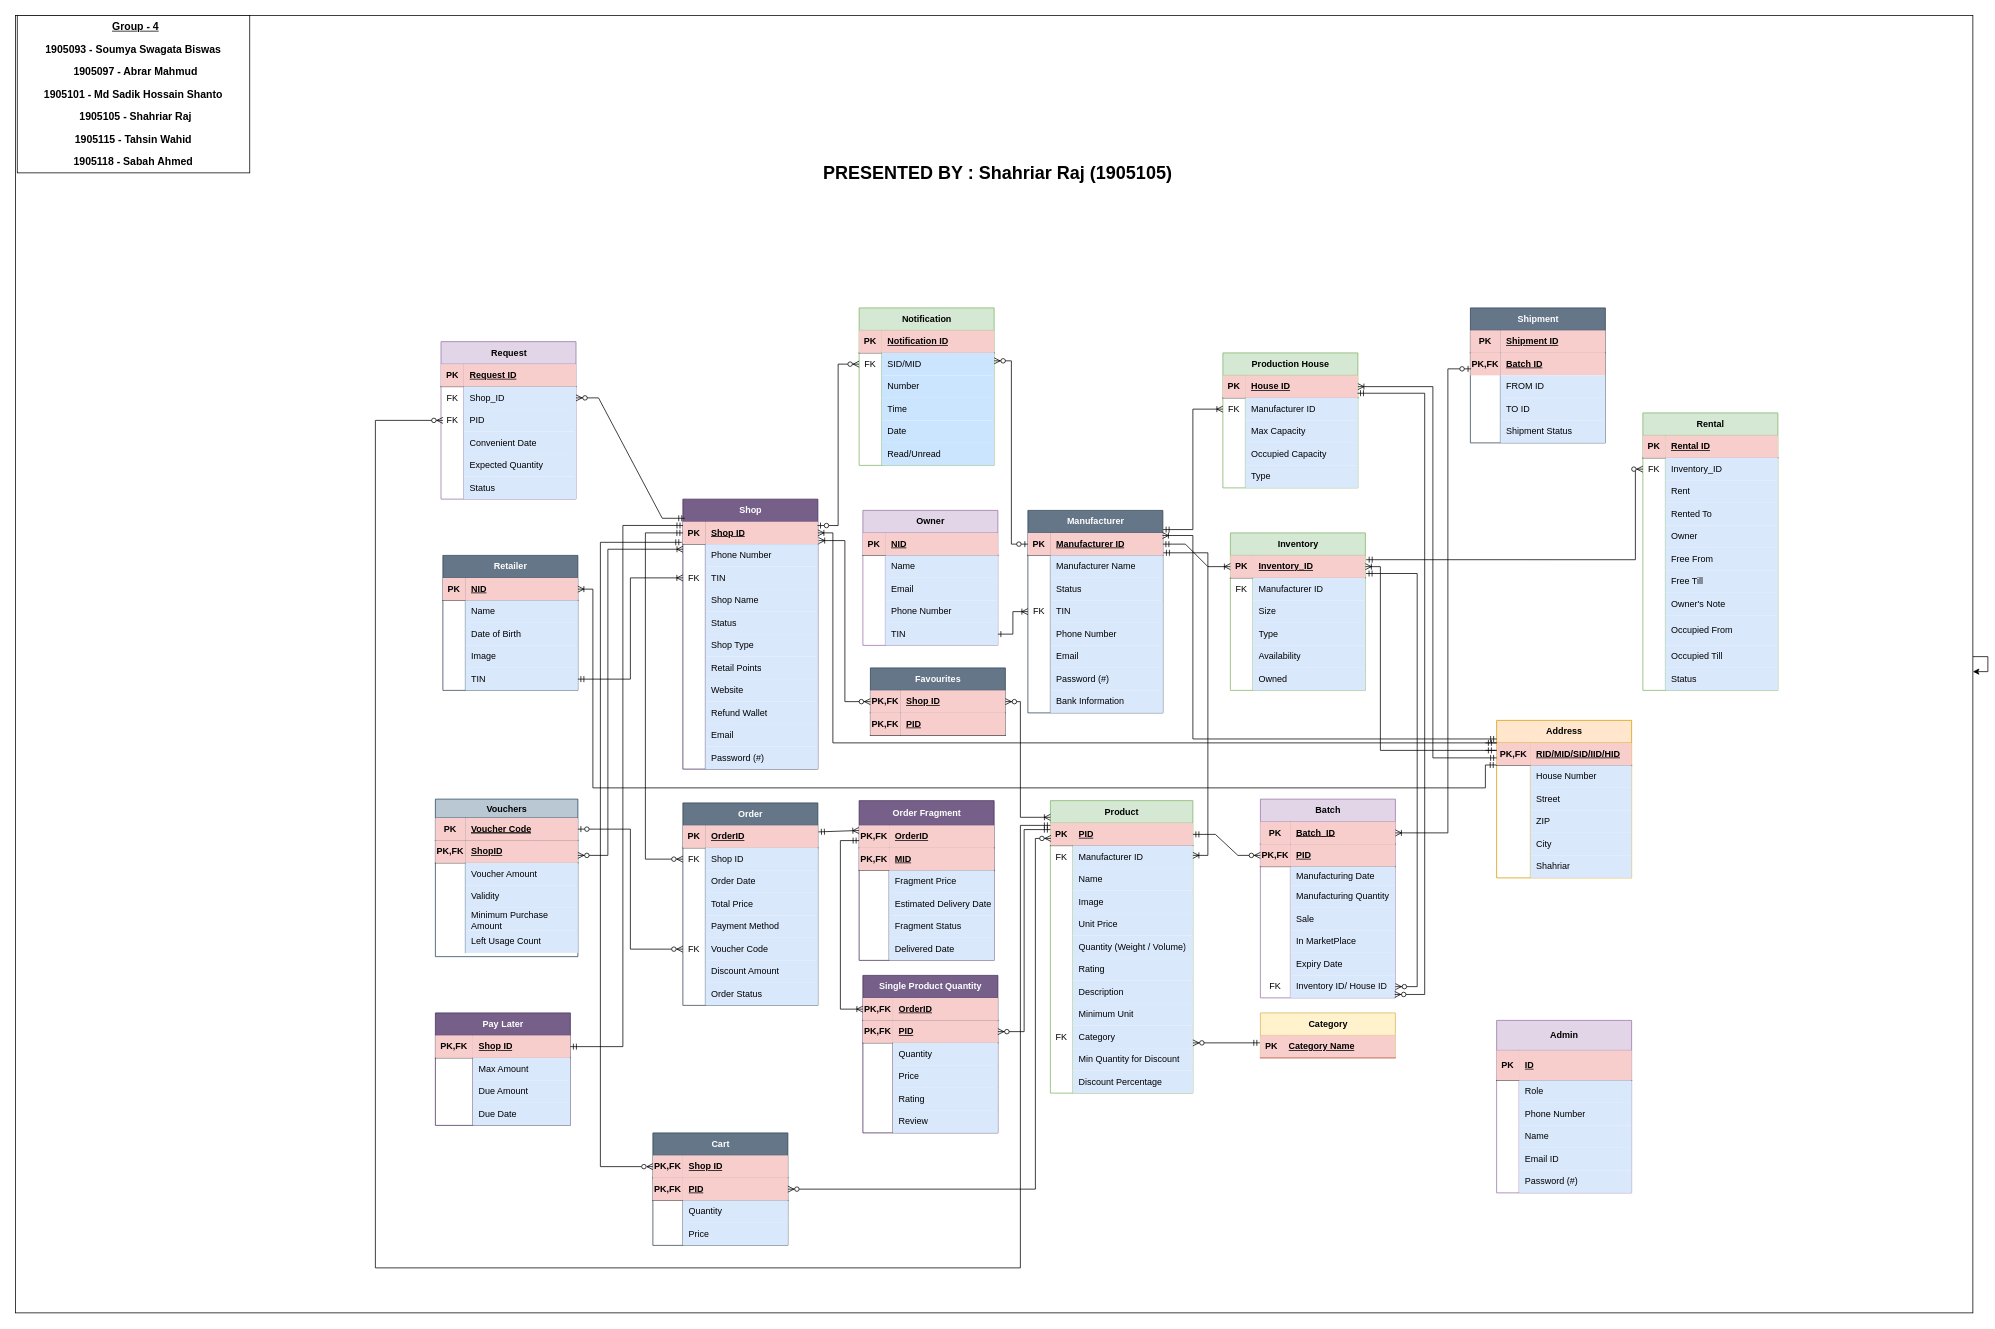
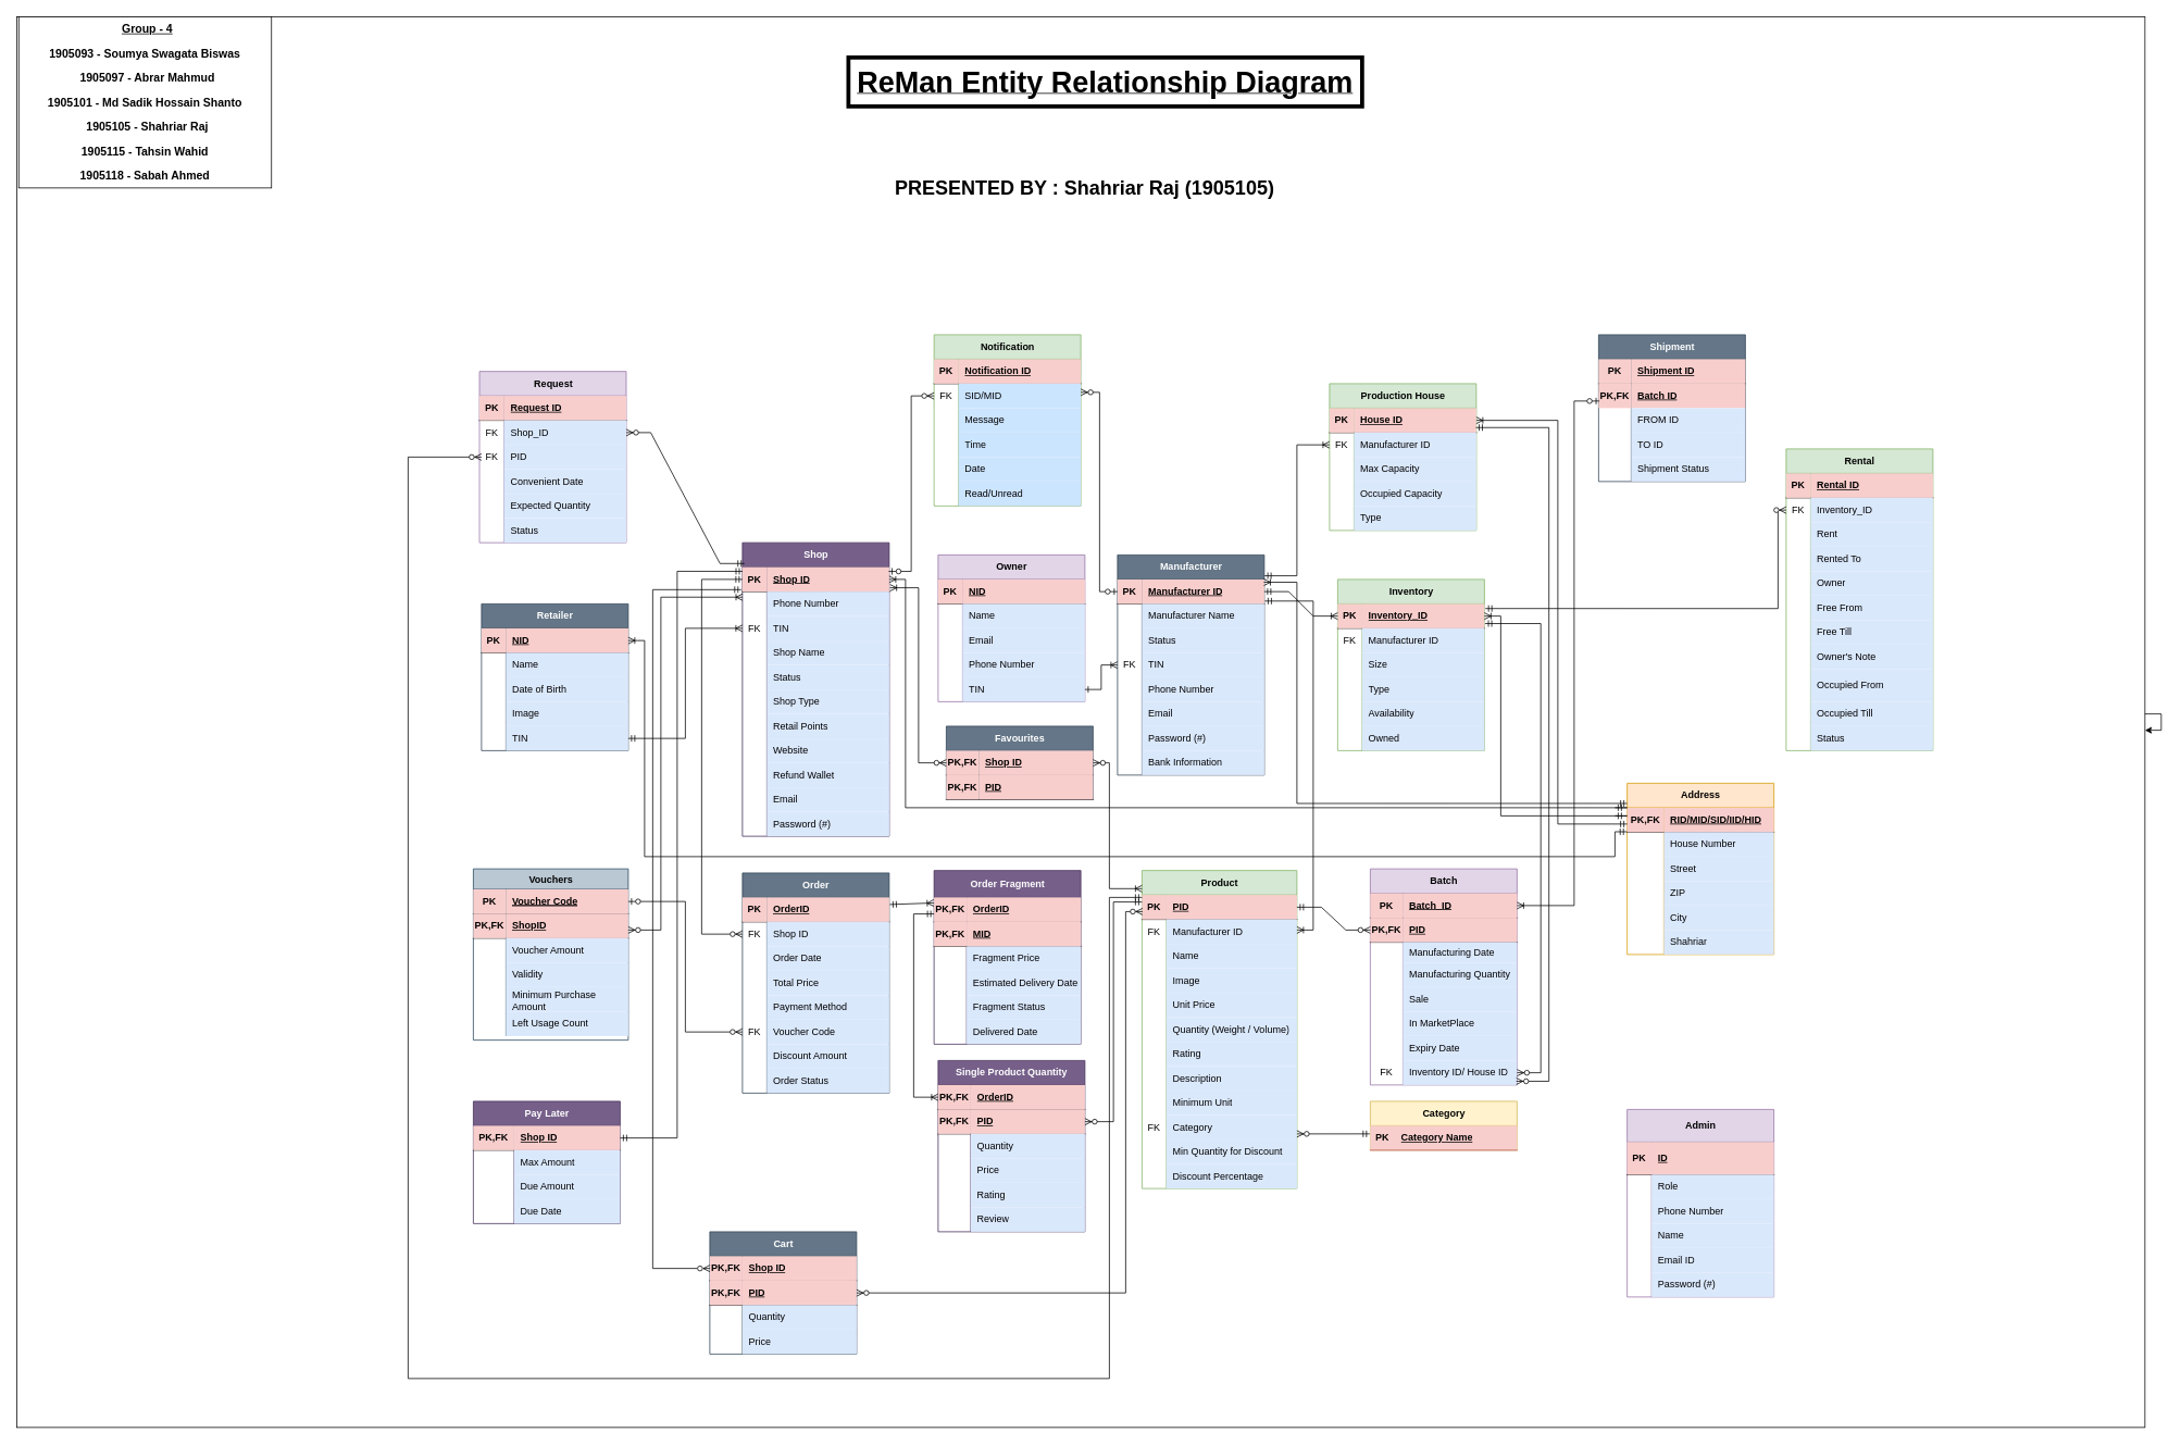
+ <mxCell id="404" value="&lt;u&gt;&lt;font style=&quot;font-size: 36px;&quot;&gt;&lt;b&gt;ReMan Entity Relationship Diagram&lt;br&gt;&lt;/b&gt;&lt;/font&gt;&lt;/u&gt;" style="text;html=1;strokeColor=default;fillColor=none;align=center;verticalAlign=middle;whiteSpace=wrap;rounded=0;strokeWidth=5;" vertex="1" parent="1"><mxGeometry x="1040" y="70" width="630" height="60" as="geometry" /></mxCell>
- <mxCell id="370" value="Number" style="shape=partialRectangle;connectable=0;fillColor=#cce5ff;top=0;left=0;bottom=0;right=0;align=left;spacingLeft=6;overflow=hidden;whiteSpace=wrap;html=1;strokeColor=#36393d;" vertex="1" parent="368"><mxGeometry x="30" width="150" height="30" as="geometry"><mxRectangle width="150" height="30" as="alternateBounds" /></mxGeometry></mxCell>
+ <mxCell id="370" value="Message" style="shape=partialRectangle;connectable=0;fillColor=#cce5ff;top=0;left=0;bottom=0;right=0;align=left;spacingLeft=6;overflow=hidden;whiteSpace=wrap;html=1;strokeColor=#36393d;" vertex="1" parent="368"><mxGeometry x="30" width="150" height="30" as="geometry"><mxRectangle width="150" height="30" as="alternateBounds" /></mxGeometry></mxCell>
